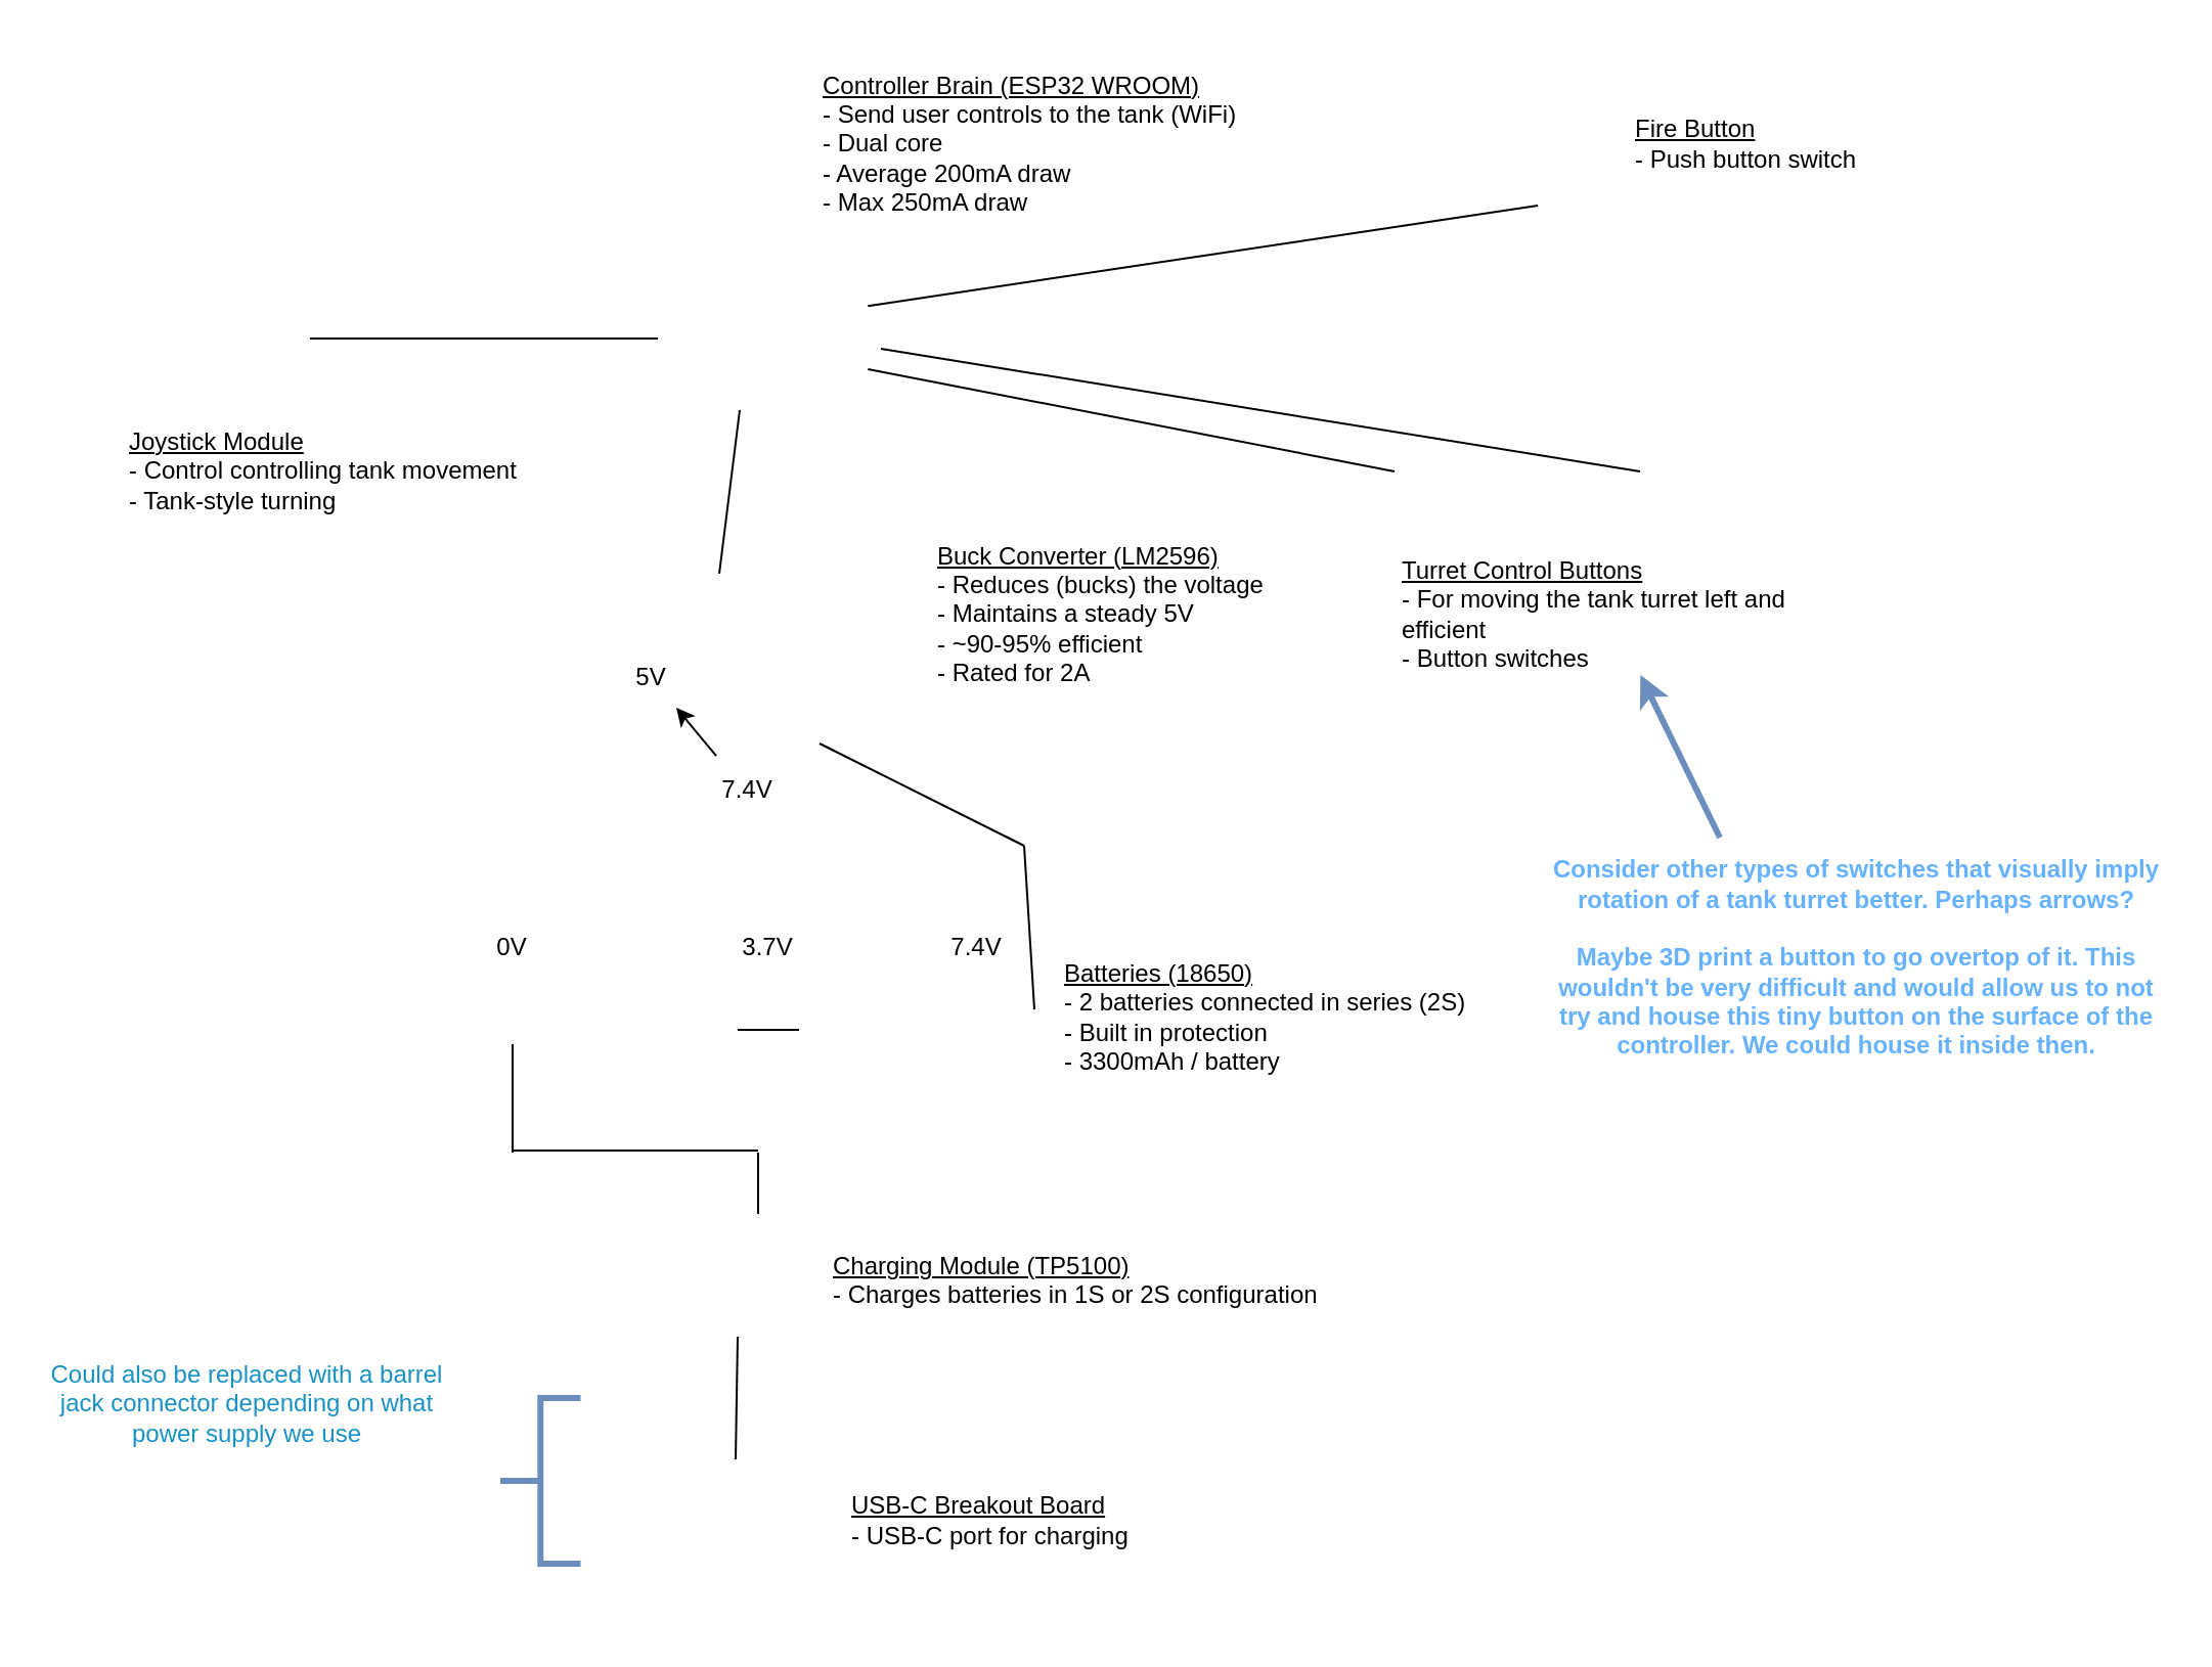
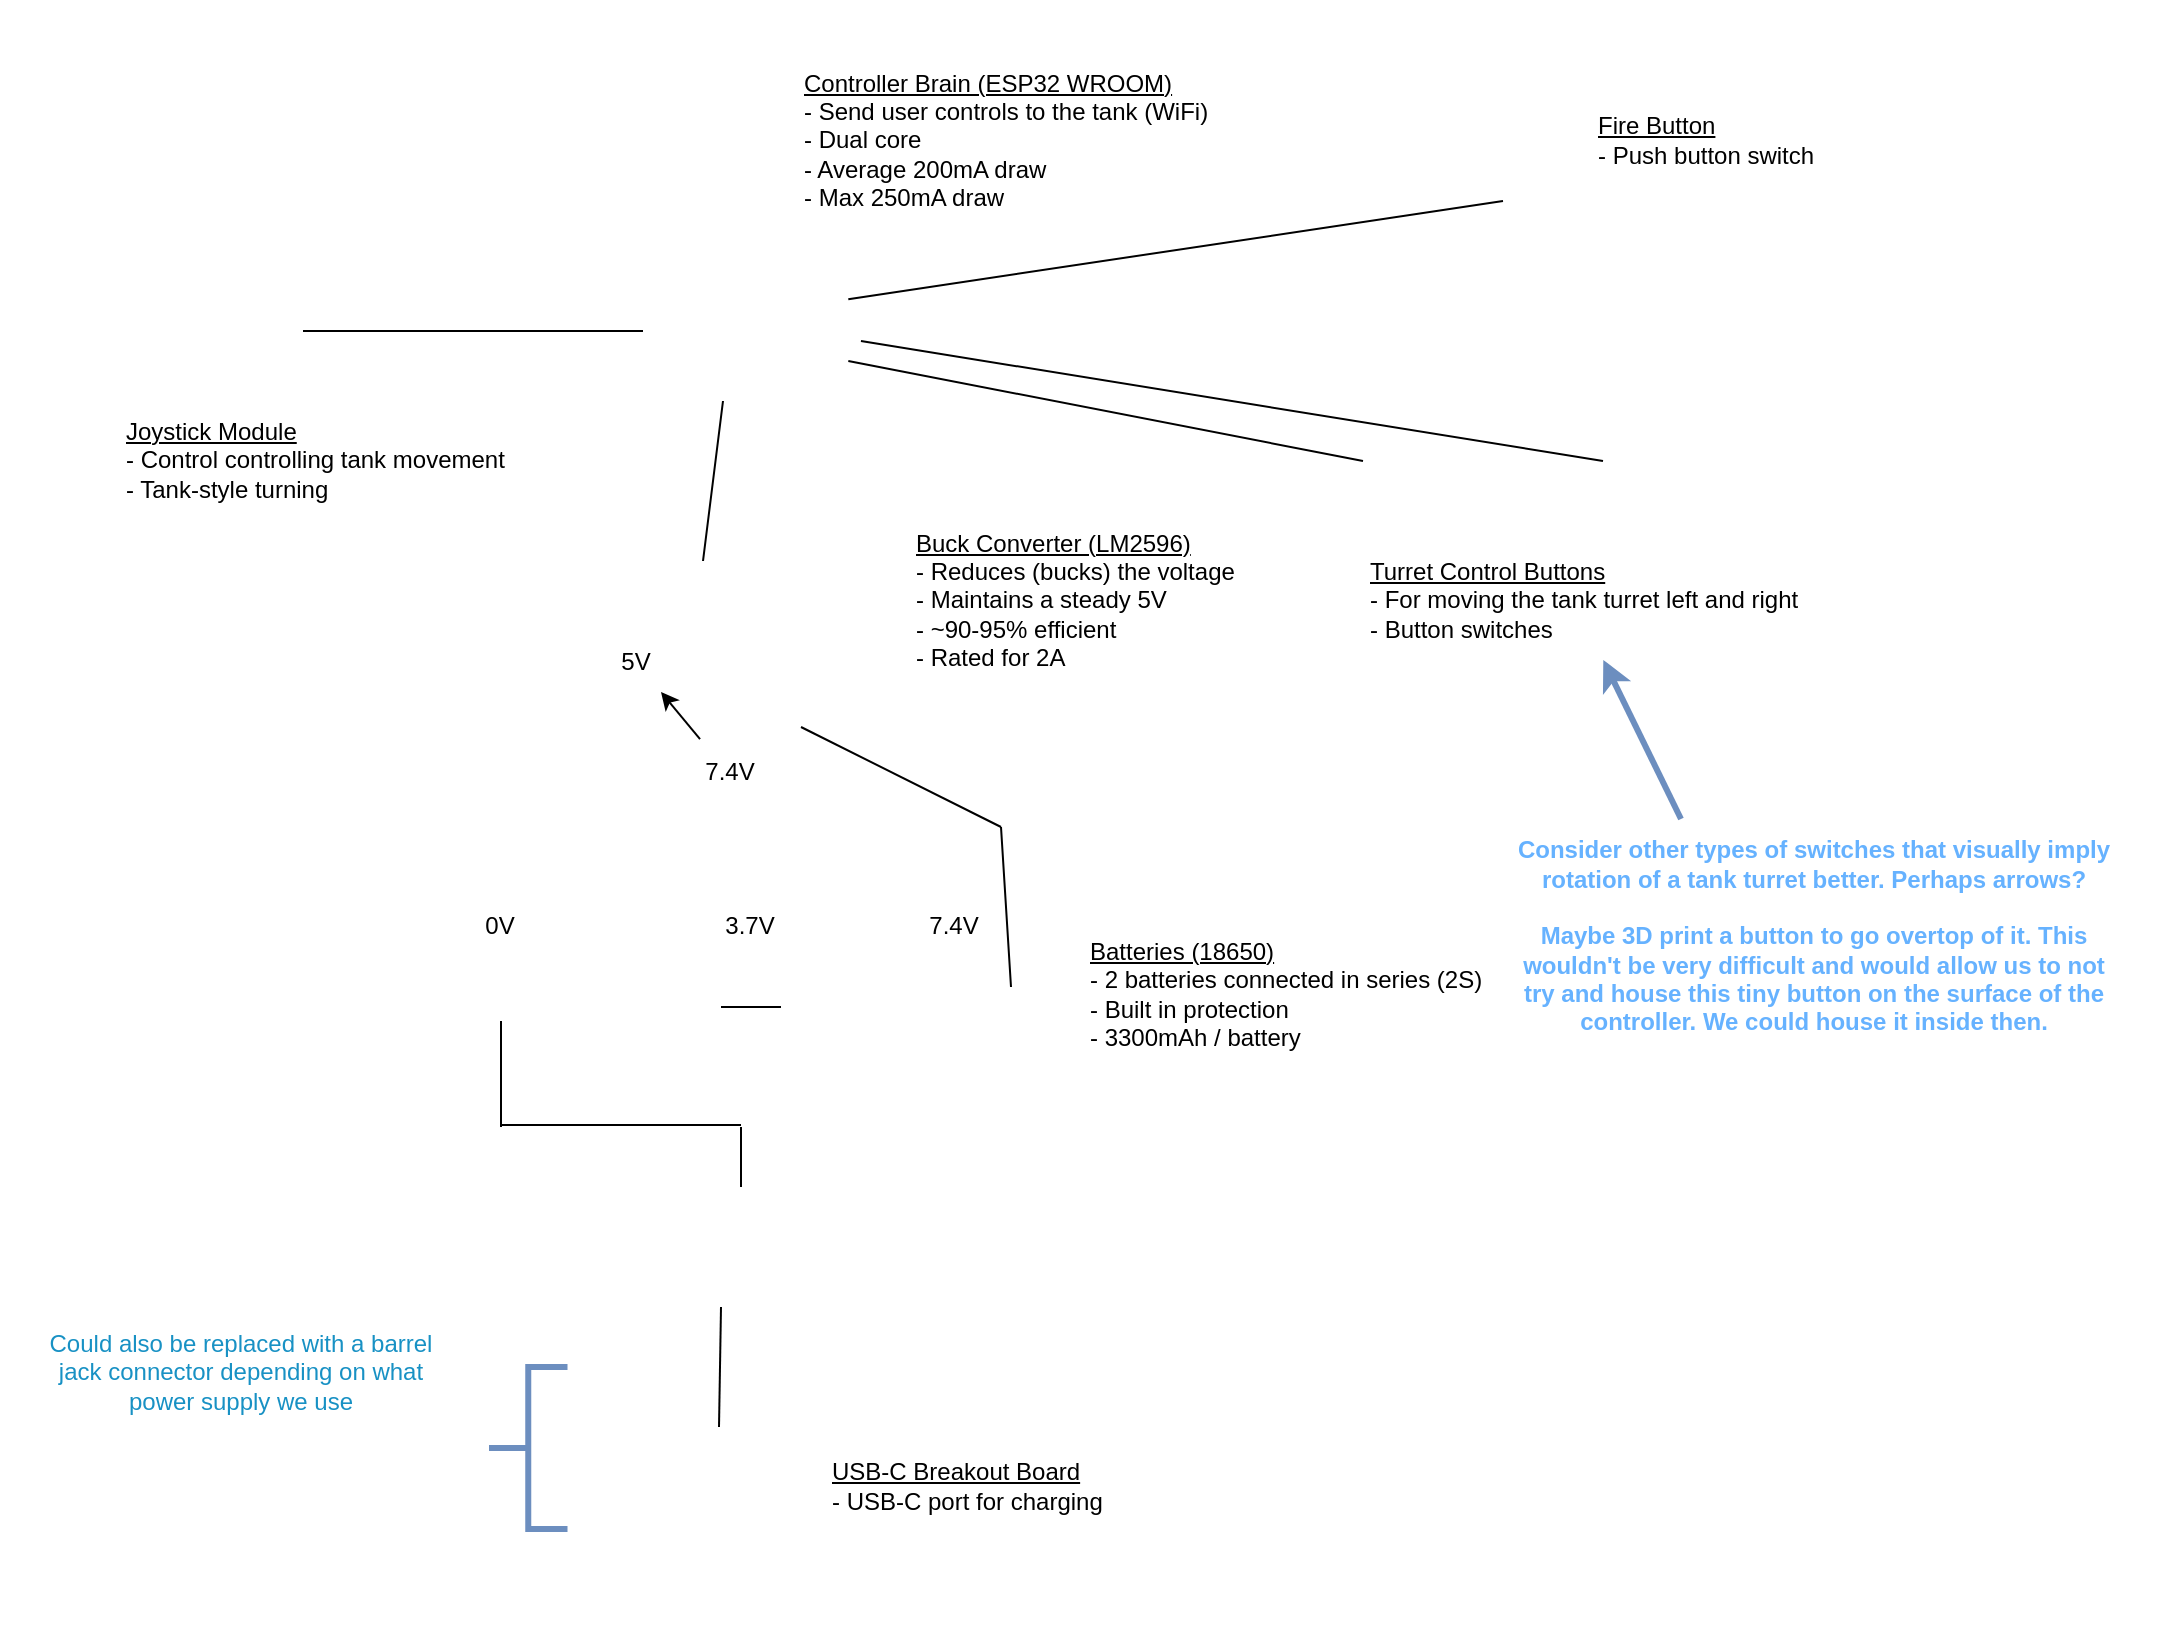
- <mxCell id="14" value="&lt;div style=&quot;&quot;&gt;&lt;u&gt;Turret Control Buttons&lt;/u&gt;&lt;/div&gt;&lt;div style=&quot;&quot;&gt;- For moving the tank turret left and efficient&lt;/div&gt;&lt;div style=&quot;&quot;&gt;- Button switches&lt;/div&gt;" style="text;html=1;align=left;verticalAlign=middle;whiteSpace=wrap;rounded=0;" vertex="1" parent="1"><mxGeometry x="682.5" y="270" width="218.5" height="60" as="geometry" /></mxCell>
+ <mxCell id="14" value="&lt;div style=&quot;&quot;&gt;&lt;u&gt;Turret Control Buttons&lt;/u&gt;&lt;/div&gt;&lt;div style=&quot;&quot;&gt;- For moving the tank turret left and right&lt;/div&gt;&lt;div style=&quot;&quot;&gt;- Button switches&lt;/div&gt;" style="text;html=1;align=left;verticalAlign=middle;whiteSpace=wrap;rounded=0;" vertex="1" parent="1"><mxGeometry x="682.5" y="270" width="218.5" height="60" as="geometry" /></mxCell>
- <mxCell id="30" value="&lt;div style=&quot;&quot;&gt;&lt;u&gt;Batteries (18650)&lt;/u&gt;&lt;/div&gt;&lt;div style=&quot;&quot;&gt;- 2 batteries connected in series (2S)&lt;/div&gt;&lt;div style=&quot;&quot;&gt;- Built in protection&lt;/div&gt;&lt;div style=&quot;&quot;&gt;- 3300mAh / battery&lt;/div&gt;" style="text;html=1;align=left;verticalAlign=middle;whiteSpace=wrap;rounded=0;connectable=0;" vertex="1" parent="1"><mxGeometry x="518" y="462" width="205" height="70" as="geometry" /></mxCell>
+ <mxCell id="30" value="&lt;div style=&quot;&quot;&gt;&lt;u&gt;Batteries (18650)&lt;/u&gt;&lt;/div&gt;&lt;div style=&quot;&quot;&gt;- 2 batteries connected in series (2S)&lt;/div&gt;&lt;div style=&quot;&quot;&gt;- Built in protection&lt;/div&gt;&lt;div style=&quot;&quot;&gt;- 3300mAh / battery&lt;/div&gt;" style="text;html=1;align=left;verticalAlign=middle;whiteSpace=wrap;rounded=0;connectable=0;" vertex="1" parent="1"><mxGeometry x="543" y="462" width="205" height="70" as="geometry" /></mxCell>
- <mxCell id="37" value="&lt;div style=&quot;&quot;&gt;&lt;u&gt;Charging Module (TP5100)&lt;/u&gt;&lt;/div&gt;&lt;div style=&quot;&quot;&gt;- Charges batteries in 1S or 2S configuration&lt;/div&gt;&lt;div style=&quot;&quot;&gt;&lt;br&gt;&lt;/div&gt;" style="text;html=1;align=left;verticalAlign=middle;whiteSpace=wrap;rounded=0;" vertex="1" parent="1"><mxGeometry x="405" y="583" width="270" height="100" as="geometry" /></mxCell>
